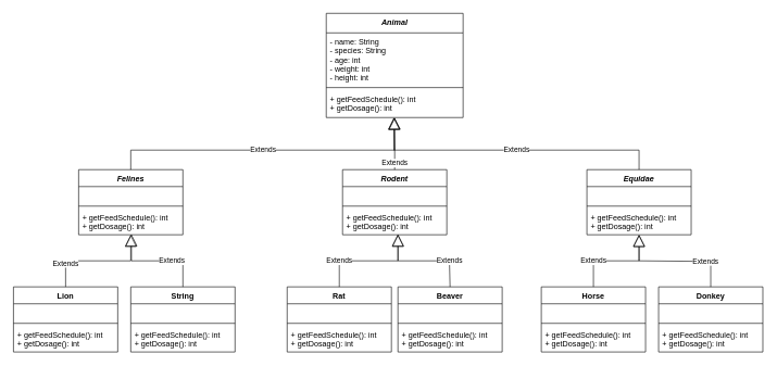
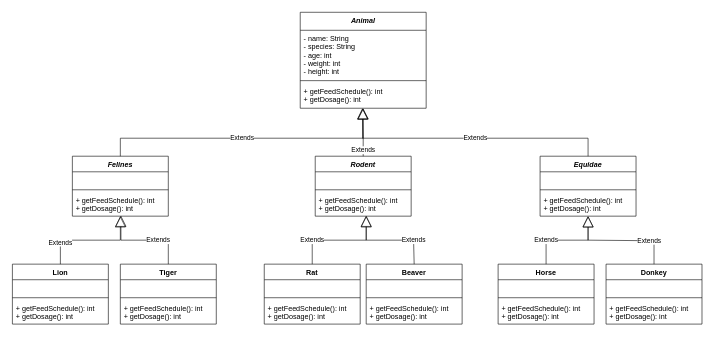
- <mxCell id="25" value="String" style="swimlane;fontStyle=1;align=center;verticalAlign=top;childLayout=stackLayout;horizontal=1;startSize=26;horizontalStack=0;resizeParent=1;resizeParentMax=0;resizeLast=0;collapsible=1;marginBottom=0;" vertex="1" parent="1"><mxGeometry y="440" width="160" height="100" as="geometry" x="200" /></mxCell>
+ <mxCell id="25" value="Tiger" style="swimlane;fontStyle=1;align=center;verticalAlign=top;childLayout=stackLayout;horizontal=1;startSize=26;horizontalStack=0;resizeParent=1;resizeParentMax=0;resizeLast=0;collapsible=1;marginBottom=0;" vertex="1" parent="1"><mxGeometry y="440" width="160" height="100" as="geometry" x="200" /></mxCell>
